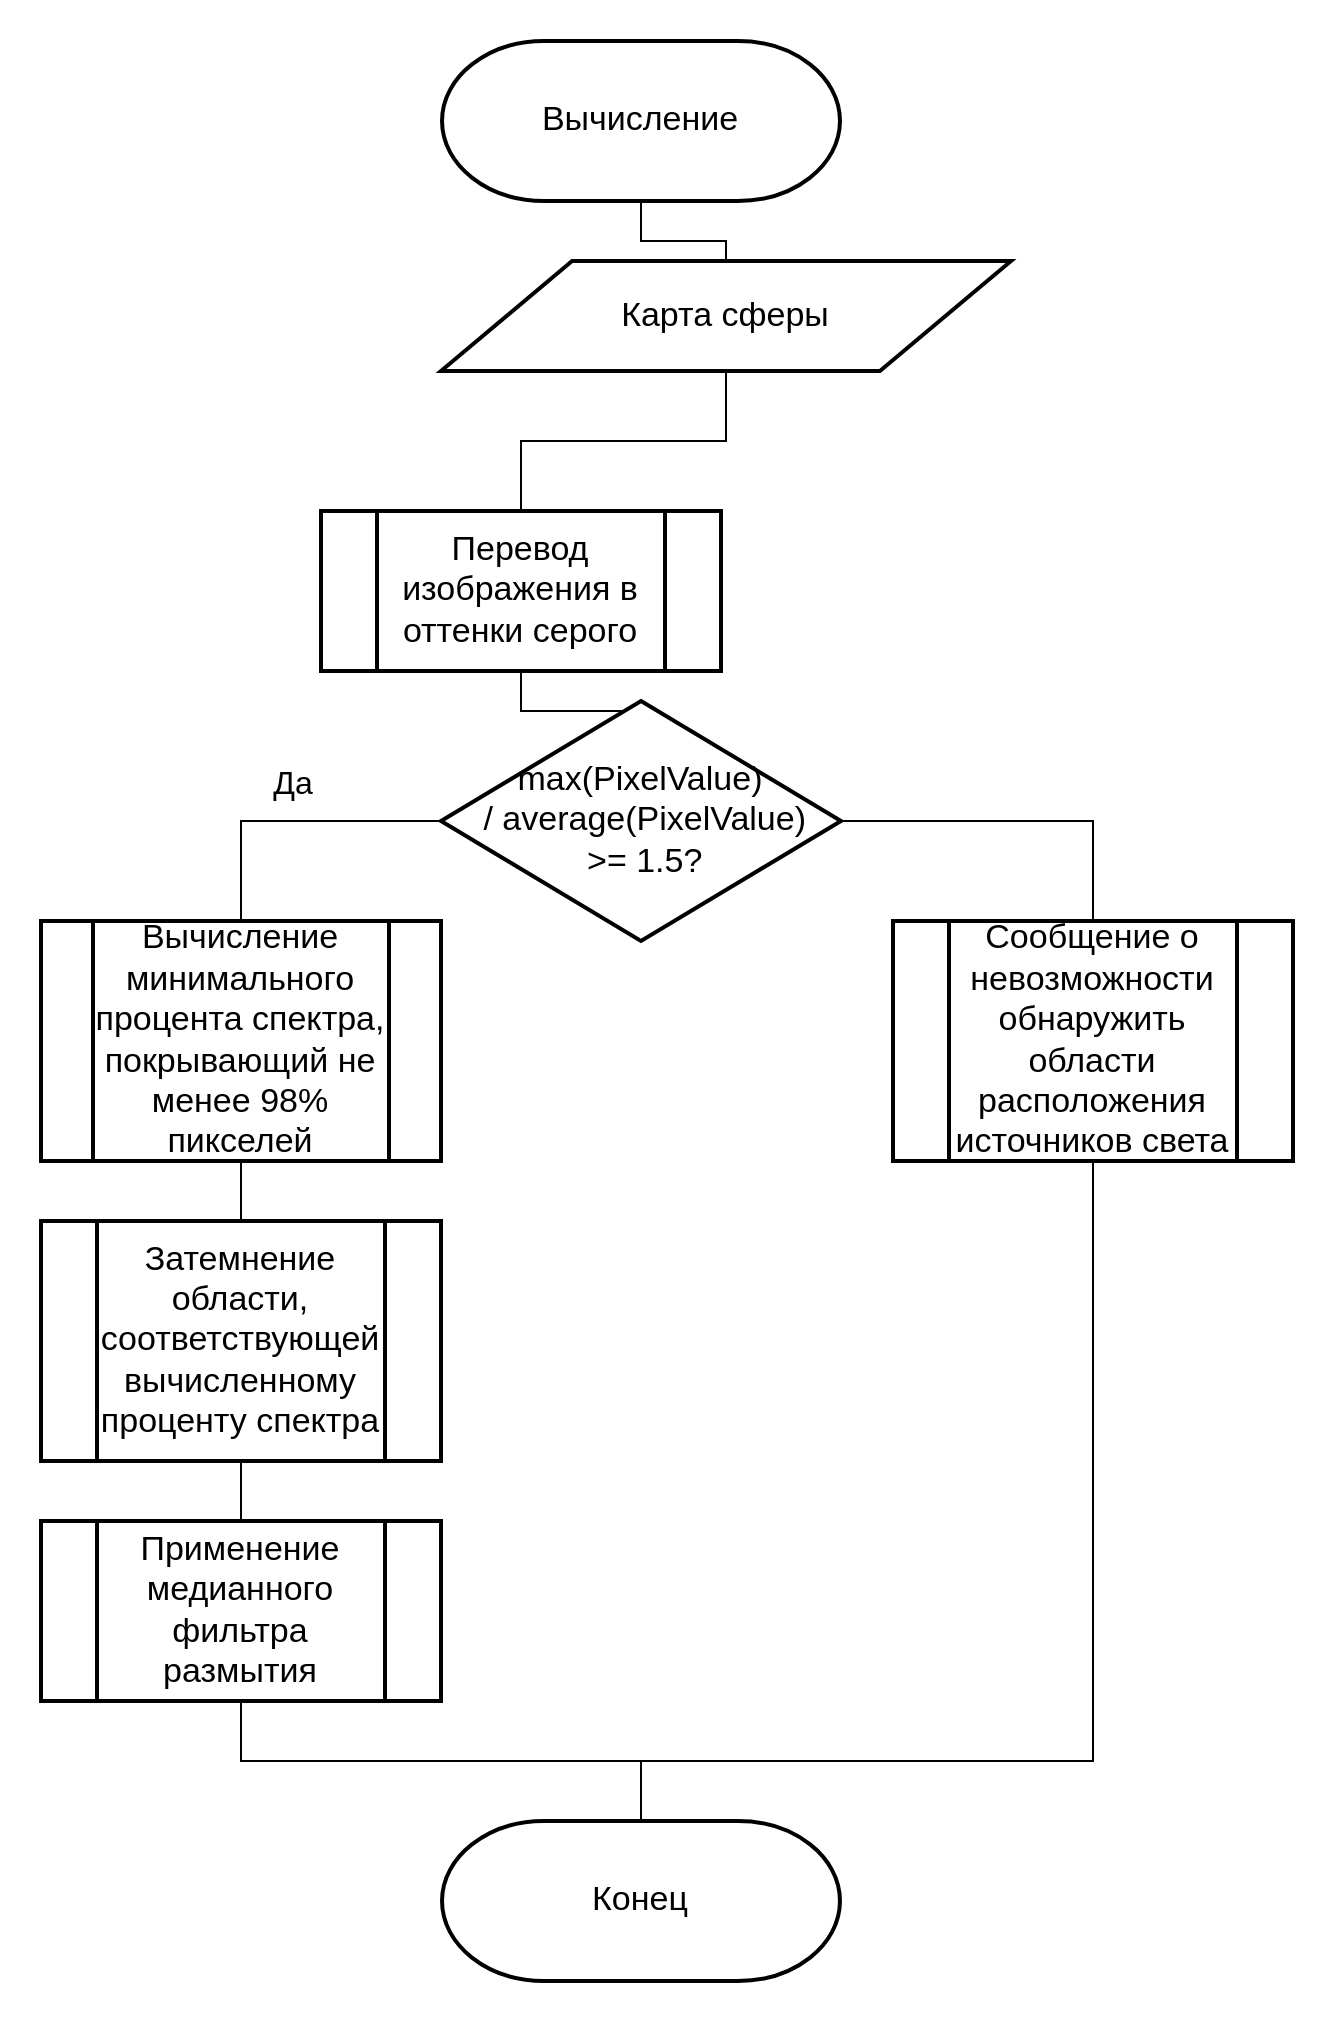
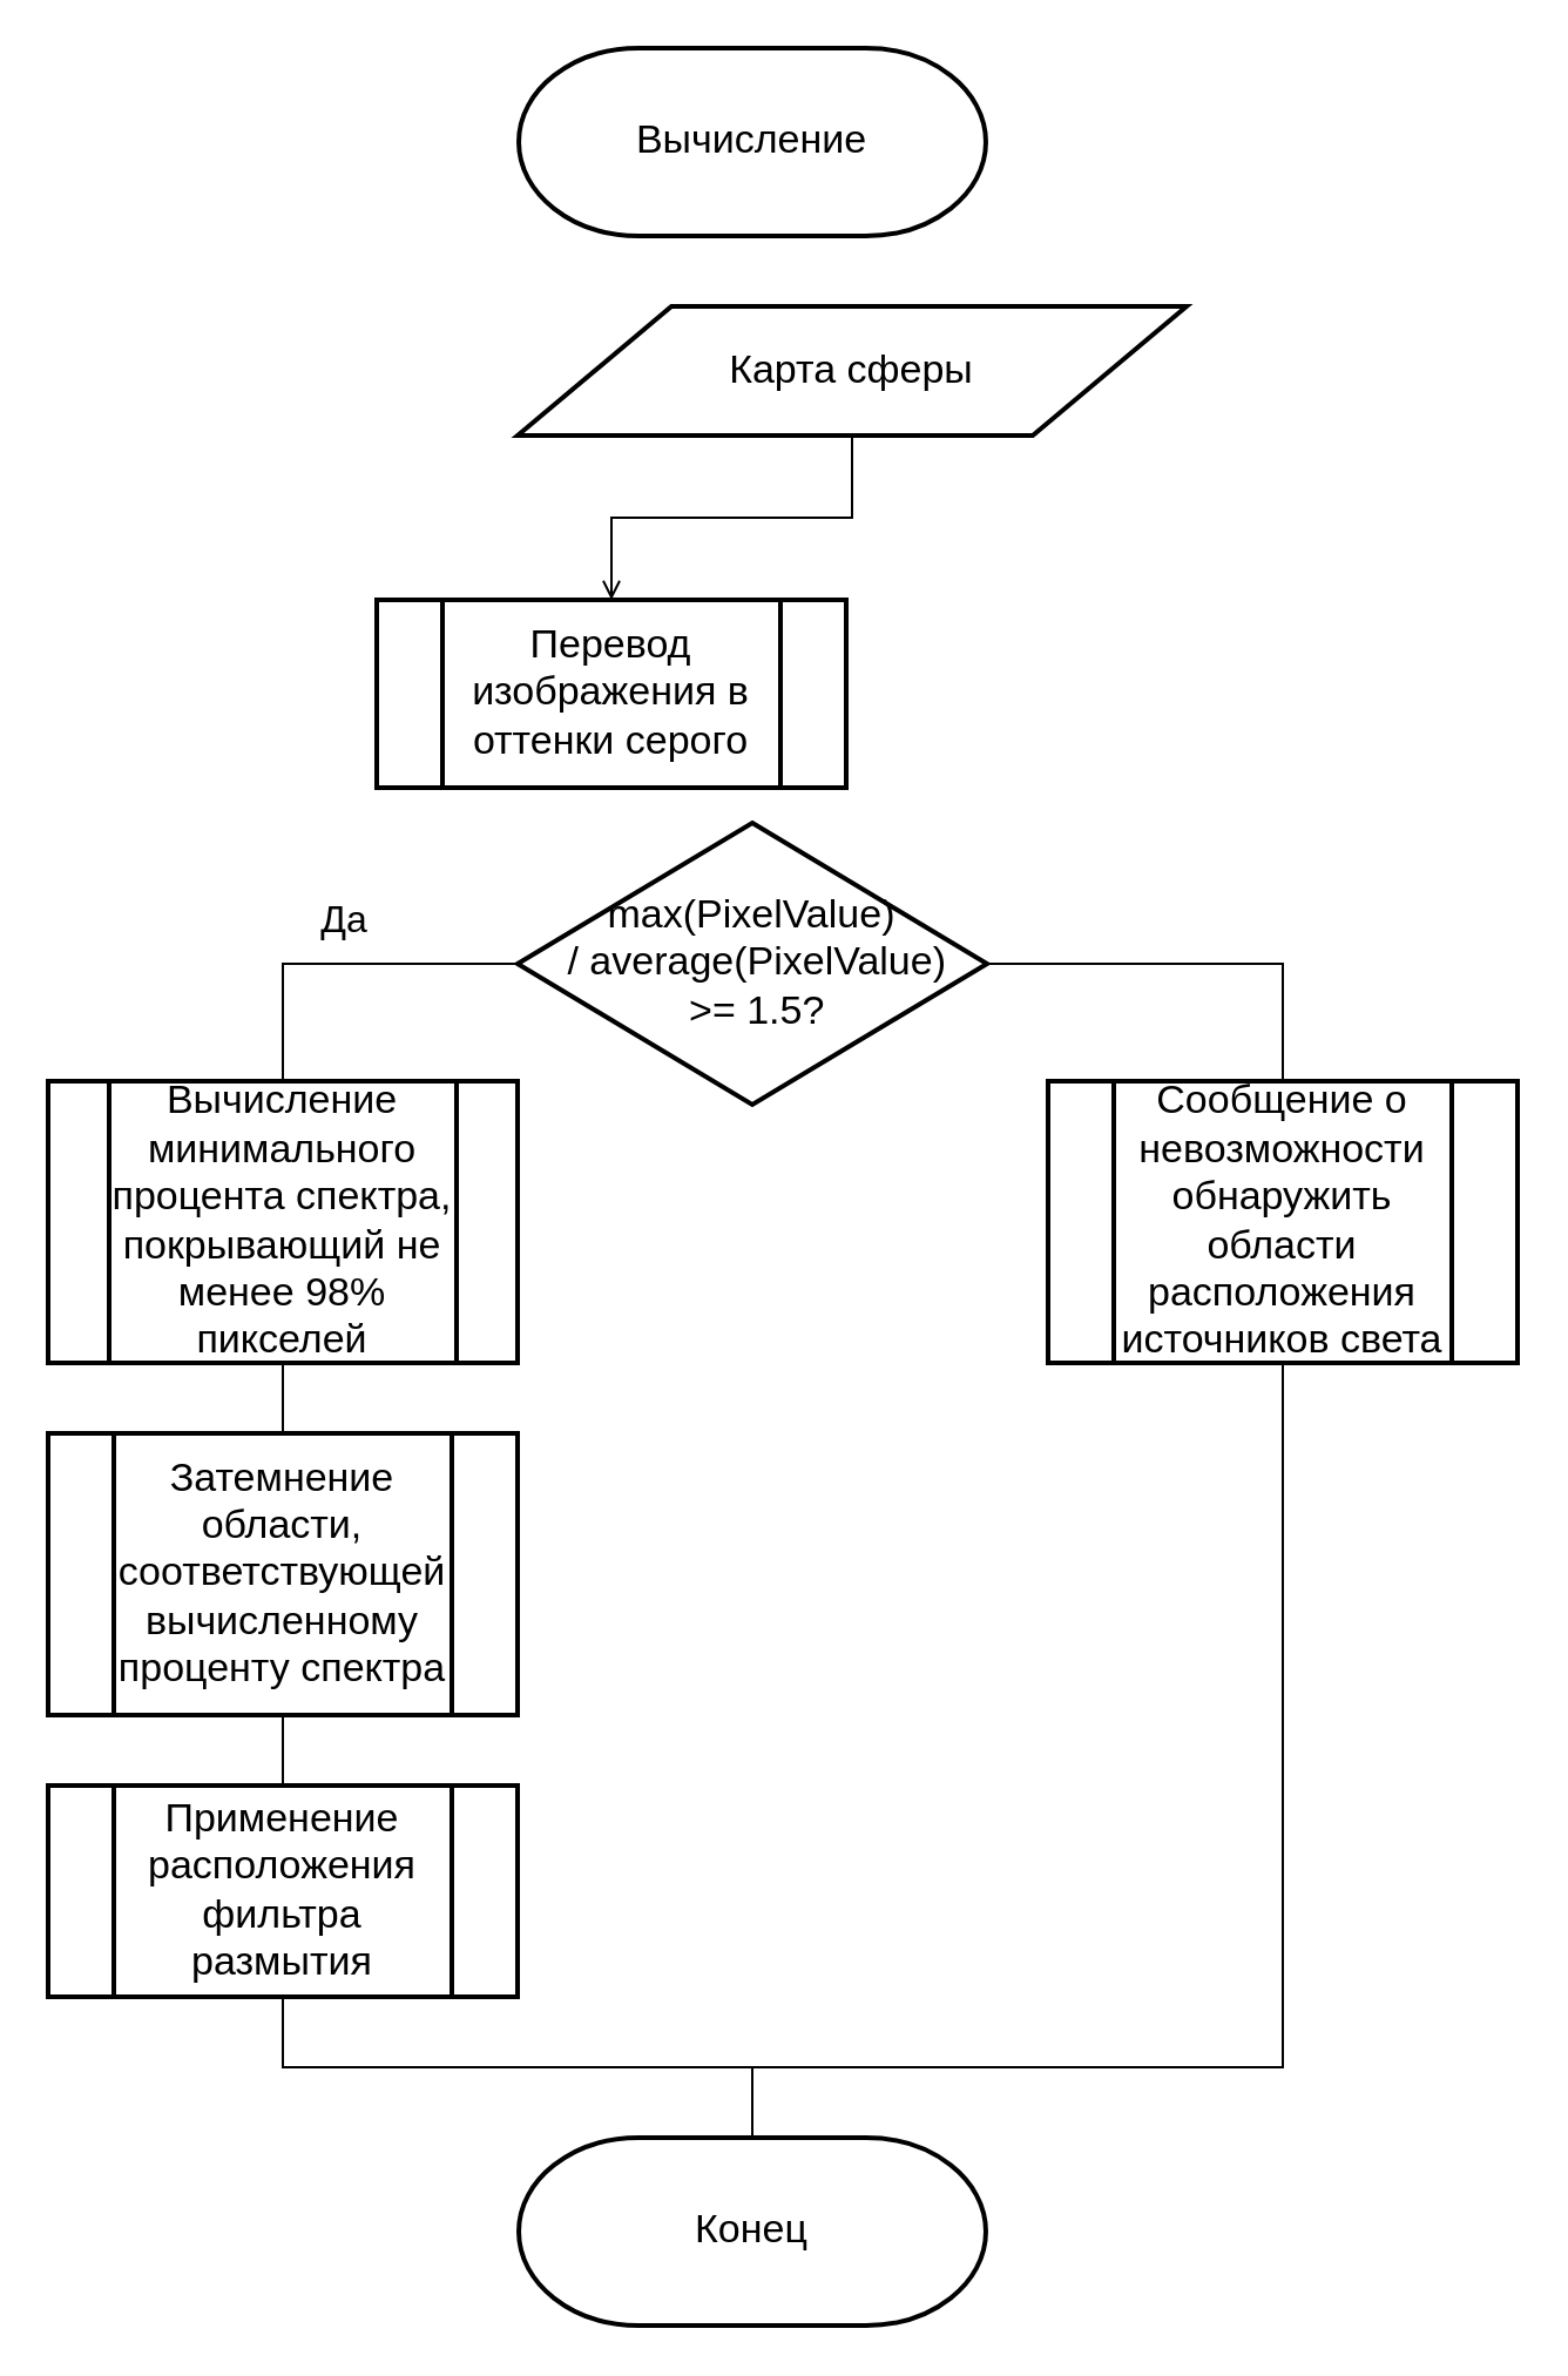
- <mxCell id="2" style="edgeStyle=orthogonalEdgeStyle;rounded=0;orthogonalLoop=1;jettySize=auto;html=1;exitX=0.5;exitY=1;exitDx=0;exitDy=0;exitPerimeter=0;entryX=0.5;entryY=0;entryDx=0;entryDy=0;endArrow=none;endFill=0;" parent="1" source="3" target="5" edge="1"><mxGeometry relative="1" as="geometry" /></mxCell>
- <mxCell id="4" style="edgeStyle=orthogonalEdgeStyle;rounded=0;orthogonalLoop=1;jettySize=auto;html=1;exitX=0.5;exitY=1;exitDx=0;exitDy=0;entryX=0.5;entryY=0;entryDx=0;entryDy=0;endArrow=none;endFill=0;" parent="1" source="5" target="7" edge="1"><mxGeometry relative="1" as="geometry" /></mxCell>
+ <mxCell id="4" style="edgeStyle=orthogonalEdgeStyle;rounded=0;orthogonalLoop=1;jettySize=auto;html=1;exitX=0.5;exitY=1;exitDx=0;exitDy=0;entryX=0.5;entryY=0;entryDx=0;entryDy=0;endArrow=open;endFill=0;" parent="1" source="5" target="7" edge="1"><mxGeometry relative="1" as="geometry" /></mxCell>
- <mxCell id="6" style="edgeStyle=orthogonalEdgeStyle;rounded=0;orthogonalLoop=1;jettySize=auto;html=1;exitX=0.5;exitY=1;exitDx=0;exitDy=0;entryX=0.5;entryY=0;entryDx=0;entryDy=0;entryPerimeter=0;endArrow=none;endFill=0;" parent="1" source="7" target="11" edge="1"><mxGeometry relative="1" as="geometry"><mxPoint x="320" y="240" as="sourcePoint" /></mxGeometry></mxCell>
- <mxCell id="17" value="Применение медианного фильтра размытия" style="verticalLabelPosition=middle;verticalAlign=middle;html=1;shape=process;whiteSpace=wrap;rounded=0;size=0.14;arcSize=6;strokeWidth=2;labelPosition=center;align=center;fontSize=17;" parent="1" vertex="1"><mxGeometry x="20" y="760" width="200" height="90" as="geometry" /></mxCell>
+ <mxCell id="17" value="Применение расположения фильтра размытия" style="verticalLabelPosition=middle;verticalAlign=middle;html=1;shape=process;whiteSpace=wrap;rounded=0;size=0.14;arcSize=6;strokeWidth=2;labelPosition=center;align=center;fontSize=17;" parent="1" vertex="1"><mxGeometry x="20" y="760" width="200" height="90" as="geometry" /></mxCell>
